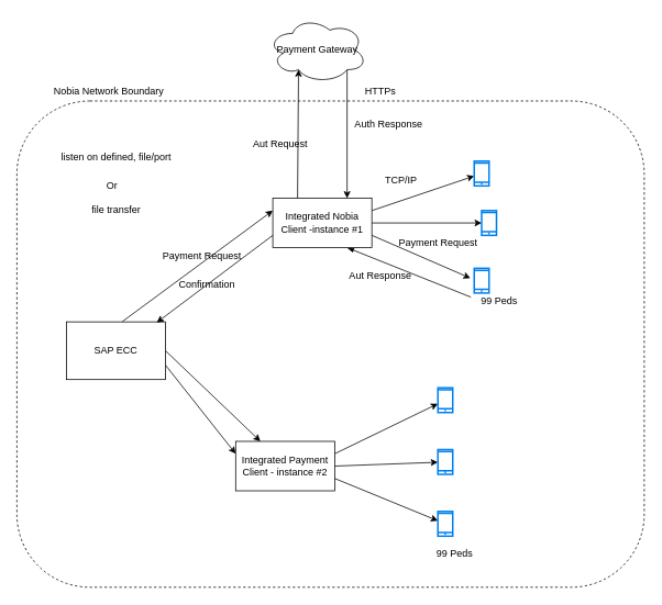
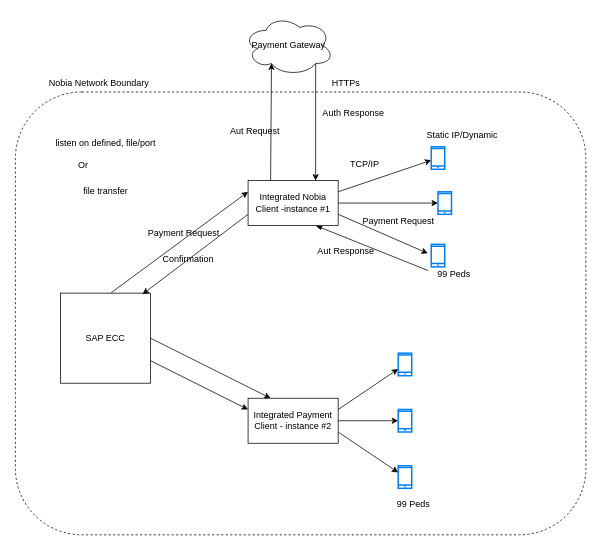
+ <mxCell id="30" value="Static IP/Dynamic" style="text;html=1;align=center;verticalAlign=middle;resizable=0;points=[];;autosize=1;" vertex="1" parent="1"><mxGeometry x="560" y="170" width="110" height="20" as="geometry" /></mxCell>
- <mxCell id="26" value="Or" style="text;html=1;align=center;verticalAlign=middle;resizable=0;points=[];;autosize=1;" vertex="1" parent="1"><mxGeometry x="120" y="215" width="30" height="20" as="geometry" /></mxCell>
+ <mxCell id="26" value="Or" style="text;html=1;align=center;verticalAlign=middle;resizable=0;points=[];;autosize=1;" vertex="1" parent="1"><mxGeometry x="95" y="210" width="30" height="20" as="geometry" /></mxCell>
- <mxCell id="6" value="SAP ECC" style="whiteSpace=wrap;html=1;aspect=fixed;" vertex="1" parent="1"><mxGeometry x="80" y="390" width="120" height="70" as="geometry" /></mxCell>
+ <mxCell id="6" value="SAP ECC" style="whiteSpace=wrap;html=1;aspect=fixed;" vertex="1" parent="1"><mxGeometry x="80" y="390" width="120" height="120" as="geometry" /></mxCell>
- <mxCell id="18" value="Integrated Payment Client - instance #2" style="rounded=0;whiteSpace=wrap;html=1;" vertex="1" parent="1"><mxGeometry x="285" y="535" width="120" height="60" as="geometry" /></mxCell>
+ <mxCell id="18" value="Integrated Payment Client - instance #2" style="rounded=0;whiteSpace=wrap;html=1;" vertex="1" parent="1"><mxGeometry x="330" y="530" width="120" height="60" as="geometry" /></mxCell>
